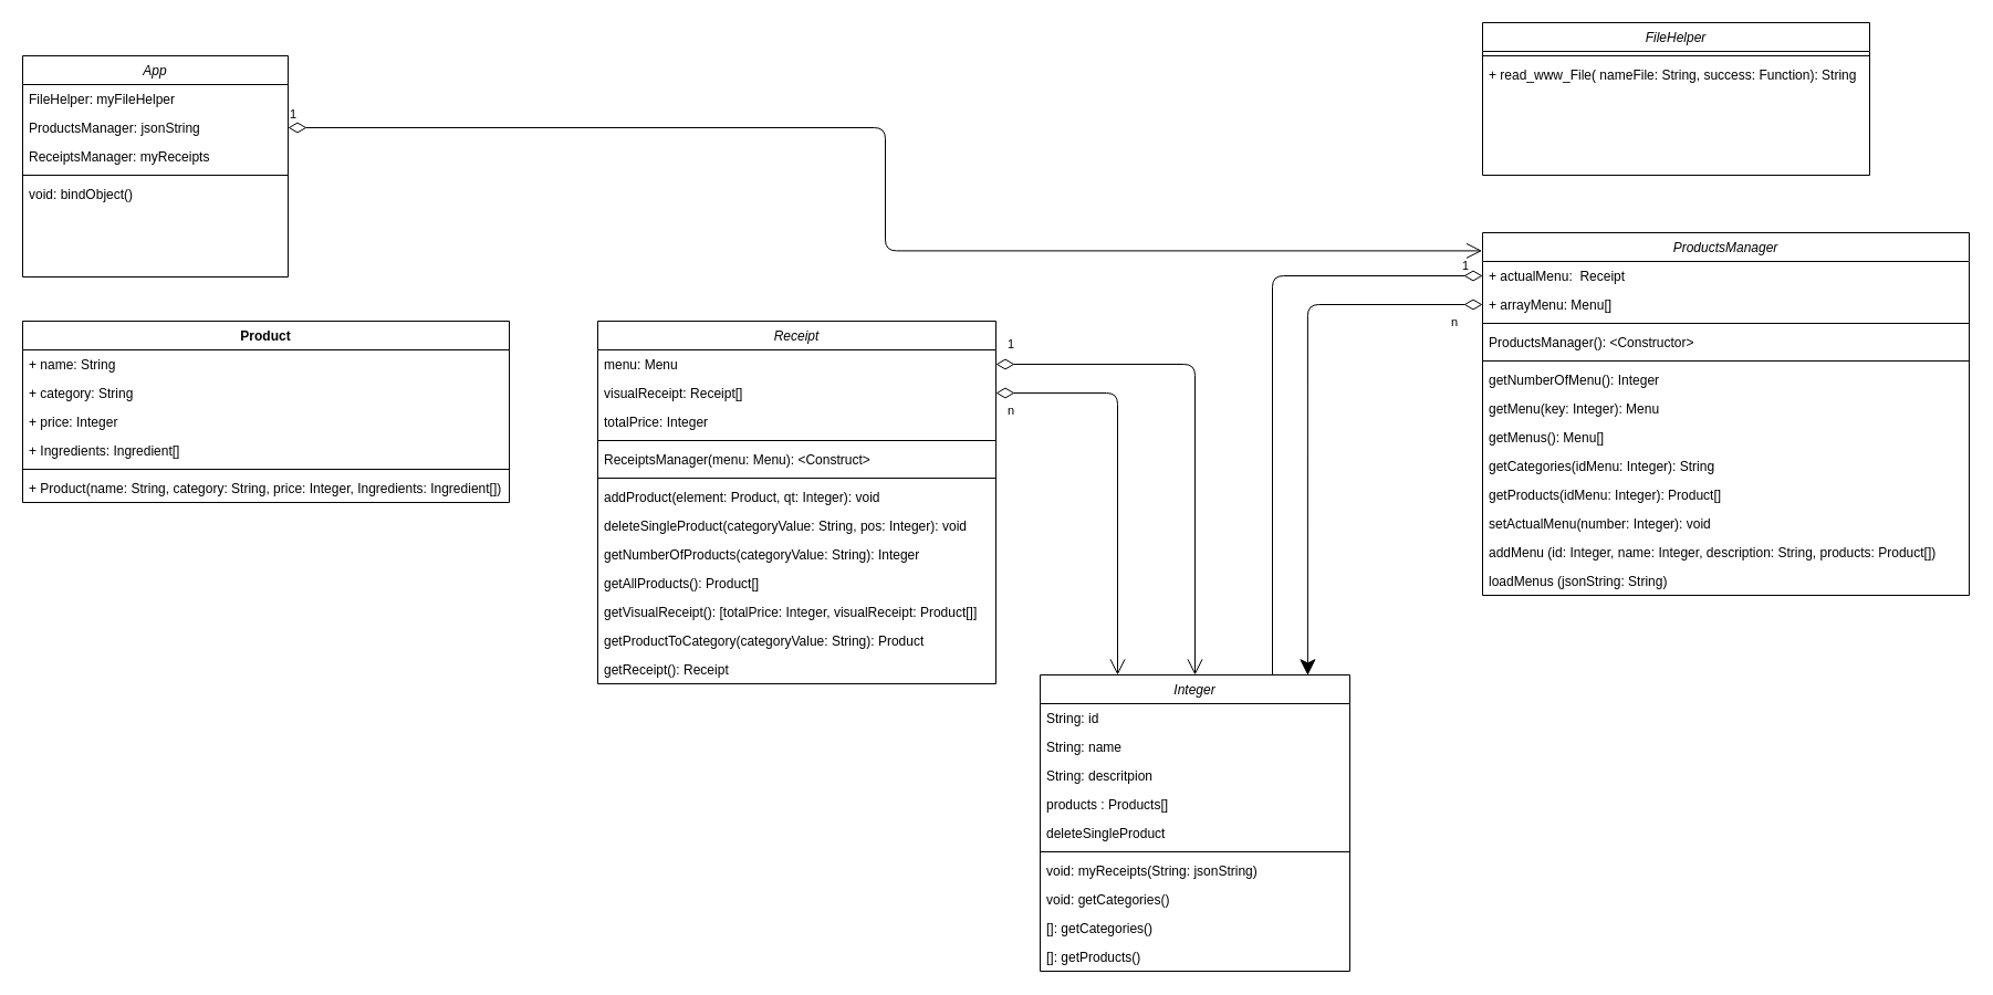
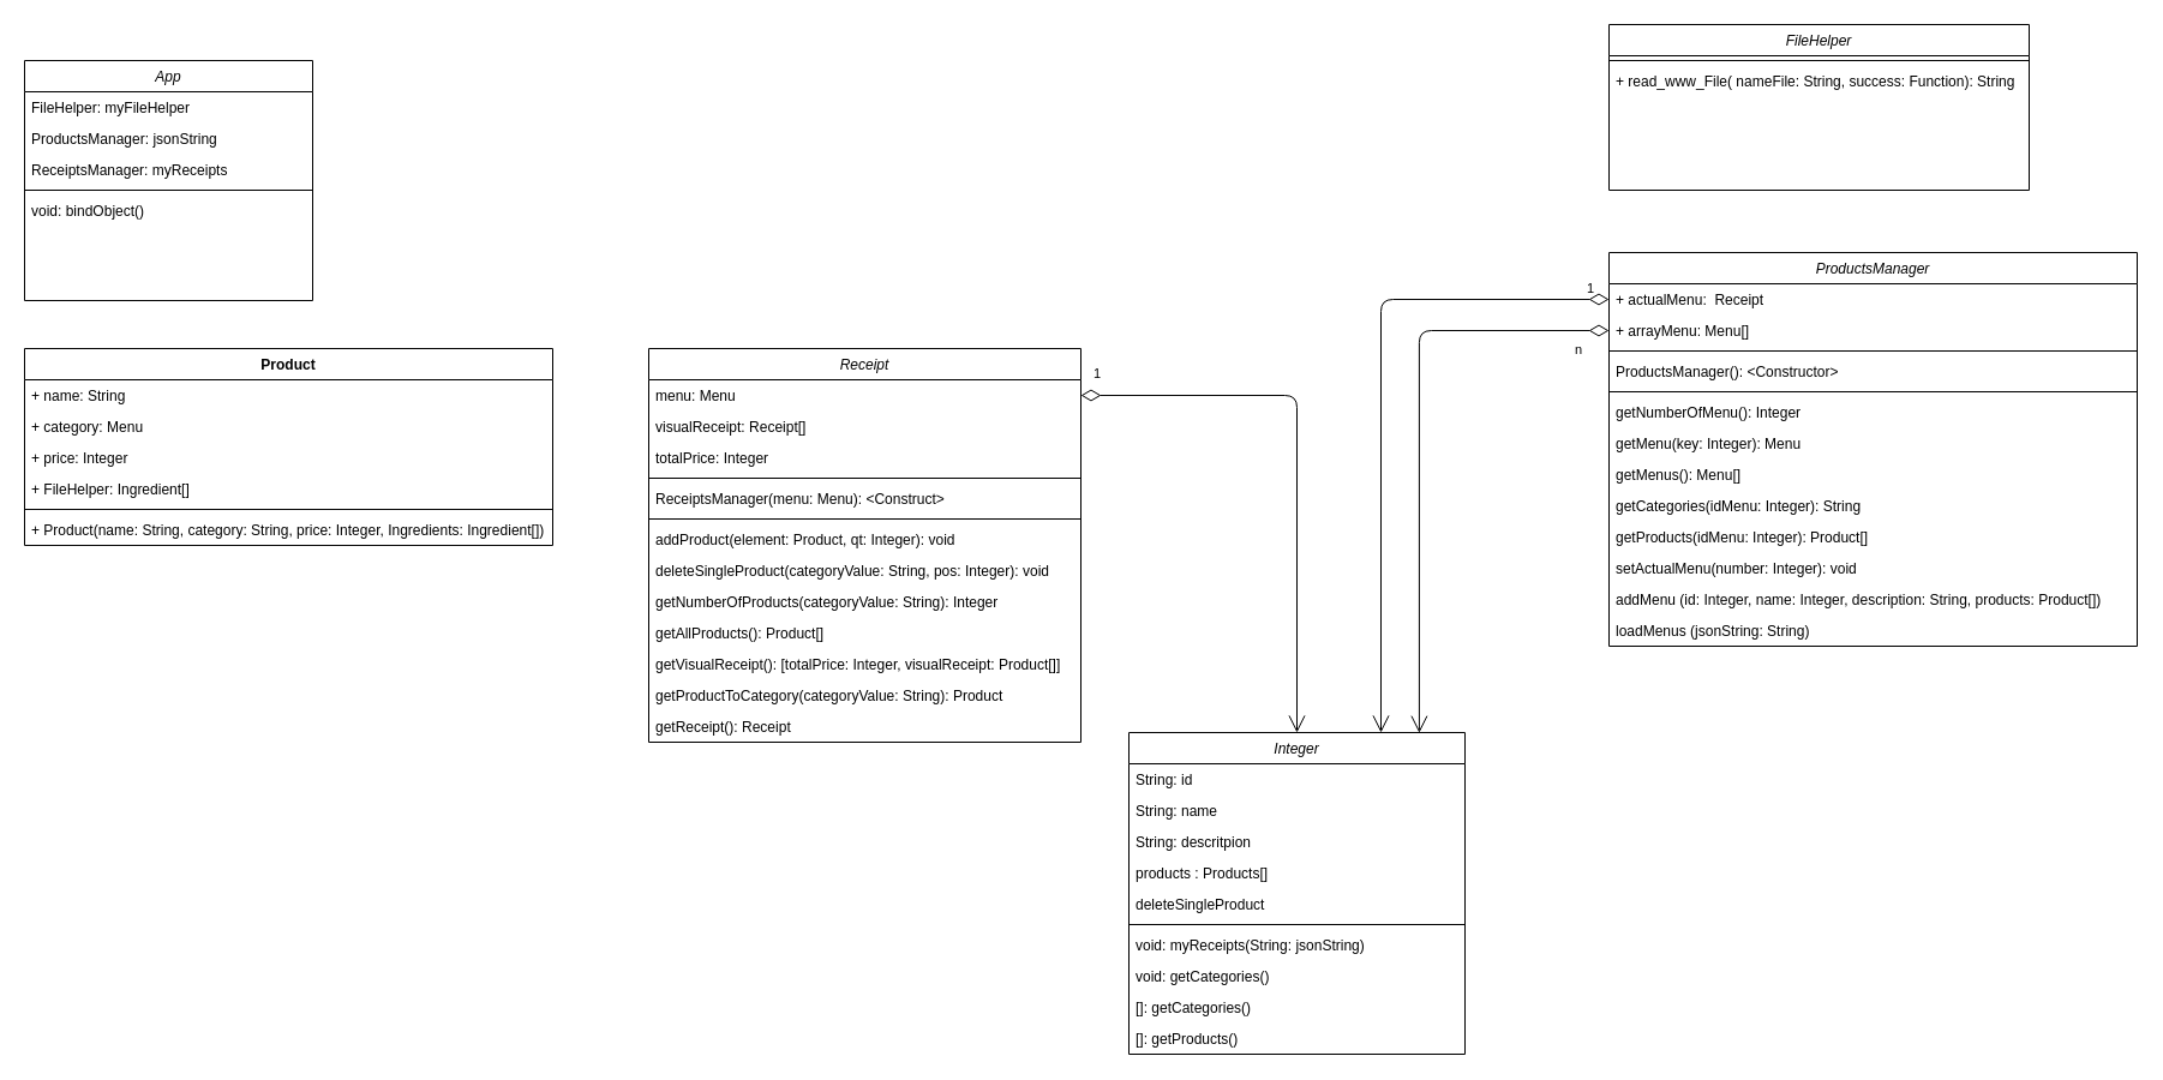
- <mxCell id="61" value="1" style="endArrow=open;html=1;endSize=12;startArrow=diamondThin;startSize=14;startFill=0;edgeStyle=orthogonalEdgeStyle;align=left;verticalAlign=bottom;exitX=1;exitY=0.5;exitDx=0;exitDy=0;entryX=-0.001;entryY=0.05;entryDx=0;entryDy=0;entryPerimeter=0;" edge="1" parent="1" source="4" target="11"><mxGeometry x="-1" y="3" relative="1" as="geometry"><mxPoint x="310" y="120" as="sourcePoint" /><mxPoint x="1090" y="190" as="targetPoint" /></mxGeometry></mxCell>
- <mxCell id="52" value="+ category: String&#10;" style="text;strokeColor=none;fillColor=none;align=left;verticalAlign=top;spacingLeft=4;spacingRight=4;overflow=hidden;rotatable=0;points=[[0,0.5],[1,0.5]];portConstraint=eastwest;" vertex="1" parent="50"><mxGeometry y="52" width="440" height="26" as="geometry" /></mxCell>
+ <mxCell id="52" value="+ category: Menu&#10;" style="text;strokeColor=none;fillColor=none;align=left;verticalAlign=top;spacingLeft=4;spacingRight=4;overflow=hidden;rotatable=0;points=[[0,0.5],[1,0.5]];portConstraint=eastwest;" vertex="1" parent="50"><mxGeometry y="52" width="440" height="26" as="geometry" /></mxCell>
- <mxCell id="54" value="+ Ingredients: Ingredient[]&#10;" style="text;strokeColor=none;fillColor=none;align=left;verticalAlign=top;spacingLeft=4;spacingRight=4;overflow=hidden;rotatable=0;points=[[0,0.5],[1,0.5]];portConstraint=eastwest;" vertex="1" parent="50"><mxGeometry y="104" width="440" height="26" as="geometry" /></mxCell>
+ <mxCell id="54" value="+ FileHelper: Ingredient[]&#10;" style="text;strokeColor=none;fillColor=none;align=left;verticalAlign=top;spacingLeft=4;spacingRight=4;overflow=hidden;rotatable=0;points=[[0,0.5],[1,0.5]];portConstraint=eastwest;" vertex="1" parent="50"><mxGeometry y="104" width="440" height="26" as="geometry" /></mxCell>
- <mxCell id="58" value="n" style="endArrow=open;html=1;endSize=12;startArrow=diamondThin;startSize=14;startFill=0;edgeStyle=orthogonalEdgeStyle;align=left;verticalAlign=bottom;entryX=0.25;entryY=0;entryDx=0;entryDy=0;" edge="1" parent="1" source="27" target="39"><mxGeometry x="-0.951" y="-25" relative="1" as="geometry"><mxPoint x="327.5" y="870" as="sourcePoint" /><mxPoint x="7.02" y="885.74" as="targetPoint" /><mxPoint as="offset" /></mxGeometry></mxCell>
- <mxCell id="60" value="n&lt;br&gt;" style="endArrow=classic;html=1;endSize=12;startArrow=diamondThin;startSize=14;startFill=0;edgeStyle=orthogonalEdgeStyle;align=left;verticalAlign=bottom;exitX=0;exitY=0.5;exitDx=0;exitDy=0;entryX=0.864;entryY=0.001;entryDx=0;entryDy=0;entryPerimeter=0;" edge="1" parent="1" source="13" target="39"><mxGeometry x="-0.878" y="25" relative="1" as="geometry"><mxPoint x="1350" y="259" as="sourcePoint" /><mxPoint x="1130" y="620" as="targetPoint" /><mxPoint as="offset" /></mxGeometry></mxCell>
+ <mxCell id="60" value="n&lt;br&gt;" style="endArrow=open;html=1;endSize=12;startArrow=diamondThin;startSize=14;startFill=0;edgeStyle=orthogonalEdgeStyle;align=left;verticalAlign=bottom;exitX=0;exitY=0.5;exitDx=0;exitDy=0;entryX=0.864;entryY=0.001;entryDx=0;entryDy=0;entryPerimeter=0;" edge="1" parent="1" source="13" target="39"><mxGeometry x="-0.878" y="25" relative="1" as="geometry"><mxPoint x="1350" y="259" as="sourcePoint" /><mxPoint x="1130" y="620" as="targetPoint" /><mxPoint as="offset" /></mxGeometry></mxCell>
- <mxCell id="59" value="1" style="endArrow=none;html=1;endSize=12;startArrow=diamondThin;startSize=14;startFill=0;edgeStyle=orthogonalEdgeStyle;align=left;verticalAlign=bottom;exitX=0;exitY=0.5;exitDx=0;exitDy=0;entryX=0.75;entryY=0;entryDx=0;entryDy=0;" edge="1" parent="1" source="12" target="39"><mxGeometry x="-0.927" relative="1" as="geometry"><mxPoint x="1120" y="430" as="sourcePoint" /><mxPoint x="1280" y="430" as="targetPoint" /><mxPoint as="offset" /></mxGeometry></mxCell>
+ <mxCell id="59" value="1" style="endArrow=open;html=1;endSize=12;startArrow=diamondThin;startSize=14;startFill=0;edgeStyle=orthogonalEdgeStyle;align=left;verticalAlign=bottom;exitX=0;exitY=0.5;exitDx=0;exitDy=0;entryX=0.75;entryY=0;entryDx=0;entryDy=0;" edge="1" parent="1" source="12" target="39"><mxGeometry x="-0.927" relative="1" as="geometry"><mxPoint x="1120" y="430" as="sourcePoint" /><mxPoint x="1280" y="430" as="targetPoint" /><mxPoint as="offset" /></mxGeometry></mxCell>
